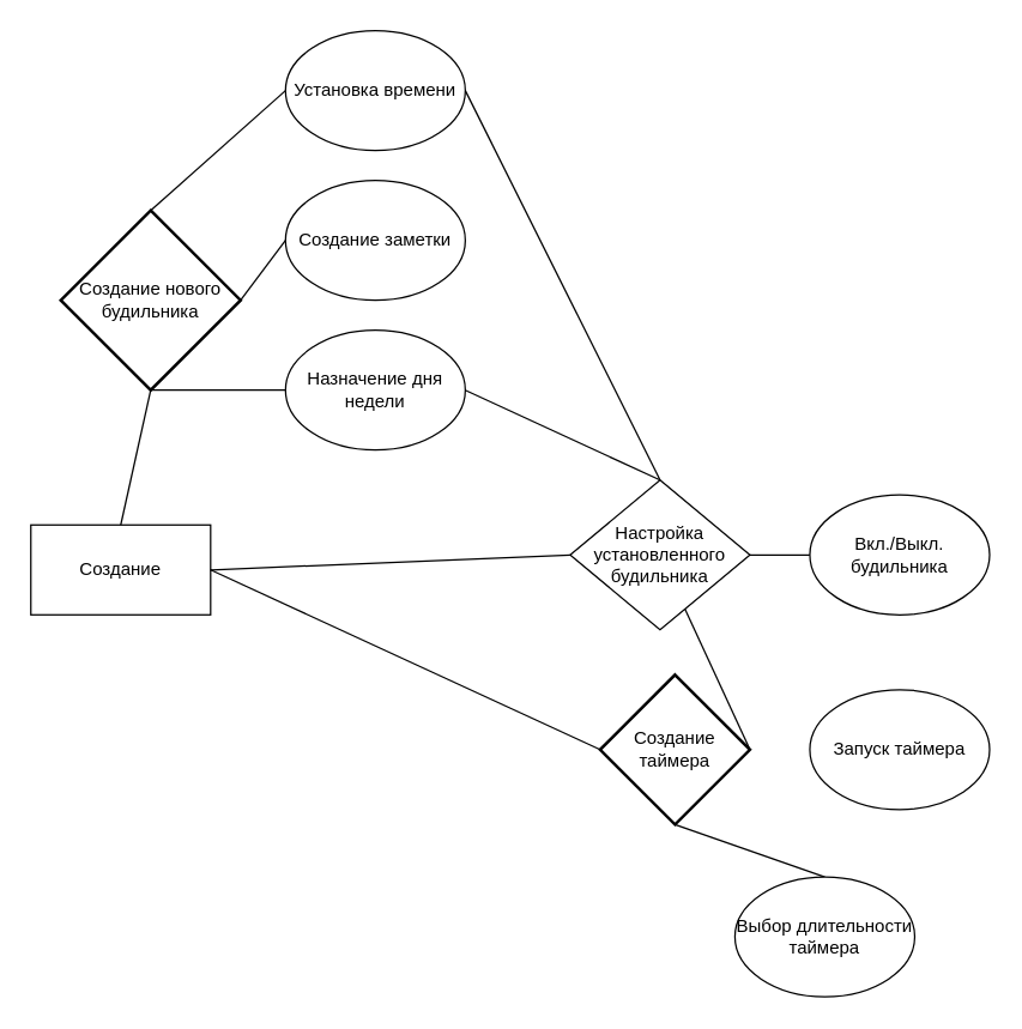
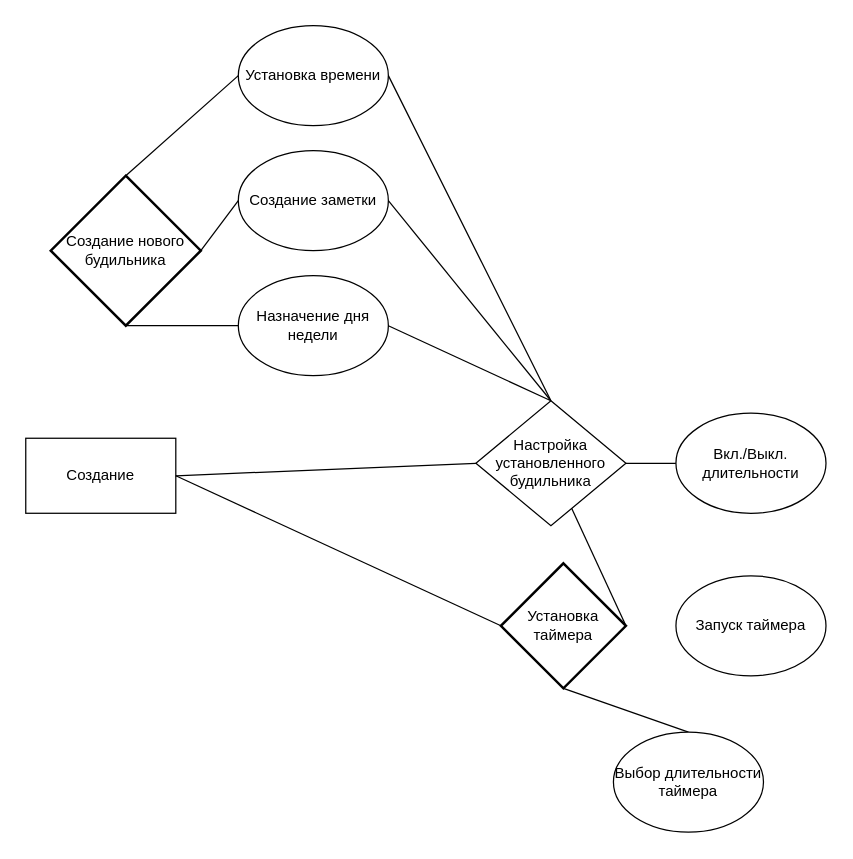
+ <mxCell id="21" value="" style="endArrow=none;html=1;rounded=0;entryX=1;entryY=0.5;entryDx=0;entryDy=0;exitX=0.5;exitY=0;exitDx=0;exitDy=0;" edge="1" parent="1" source="9" target="15"><mxGeometry width="50" height="50" relative="1" as="geometry"><mxPoint x="250" y="370" as="sourcePoint" /><mxPoint x="300" y="320" as="targetPoint" /></mxGeometry></mxCell>
- <mxCell id="12" value="" style="endArrow=none;html=1;rounded=0;exitX=0.5;exitY=0;exitDx=0;exitDy=0;entryX=0.5;entryY=1;entryDx=0;entryDy=0;entryPerimeter=0;" edge="1" parent="1" source="2" target="3"><mxGeometry width="50" height="50" relative="1" as="geometry"><mxPoint x="250" y="370" as="sourcePoint" /><mxPoint x="300" y="320" as="targetPoint" /></mxGeometry></mxCell>
- <mxCell id="11" value="Вкл./Выкл. будильника" style="ellipse;whiteSpace=wrap;html=1;" vertex="1" parent="1"><mxGeometry x="540" y="330" width="120" height="80" as="geometry" /></mxCell>
+ <mxCell id="11" value="Вкл./Выкл. длительности" style="ellipse;whiteSpace=wrap;html=1;" vertex="1" parent="1"><mxGeometry x="540" y="330" width="120" height="80" as="geometry" /></mxCell>
- <mxCell id="4" value="Создание таймера" style="strokeWidth=2;html=1;shape=mxgraph.flowchart.decision;whiteSpace=wrap;" vertex="1" parent="1"><mxGeometry x="400" y="450" width="100" height="100" as="geometry" /></mxCell>
+ <mxCell id="4" value="Установка таймера" style="strokeWidth=2;html=1;shape=mxgraph.flowchart.decision;whiteSpace=wrap;" vertex="1" parent="1"><mxGeometry x="400" y="450" width="100" height="100" as="geometry" /></mxCell>
